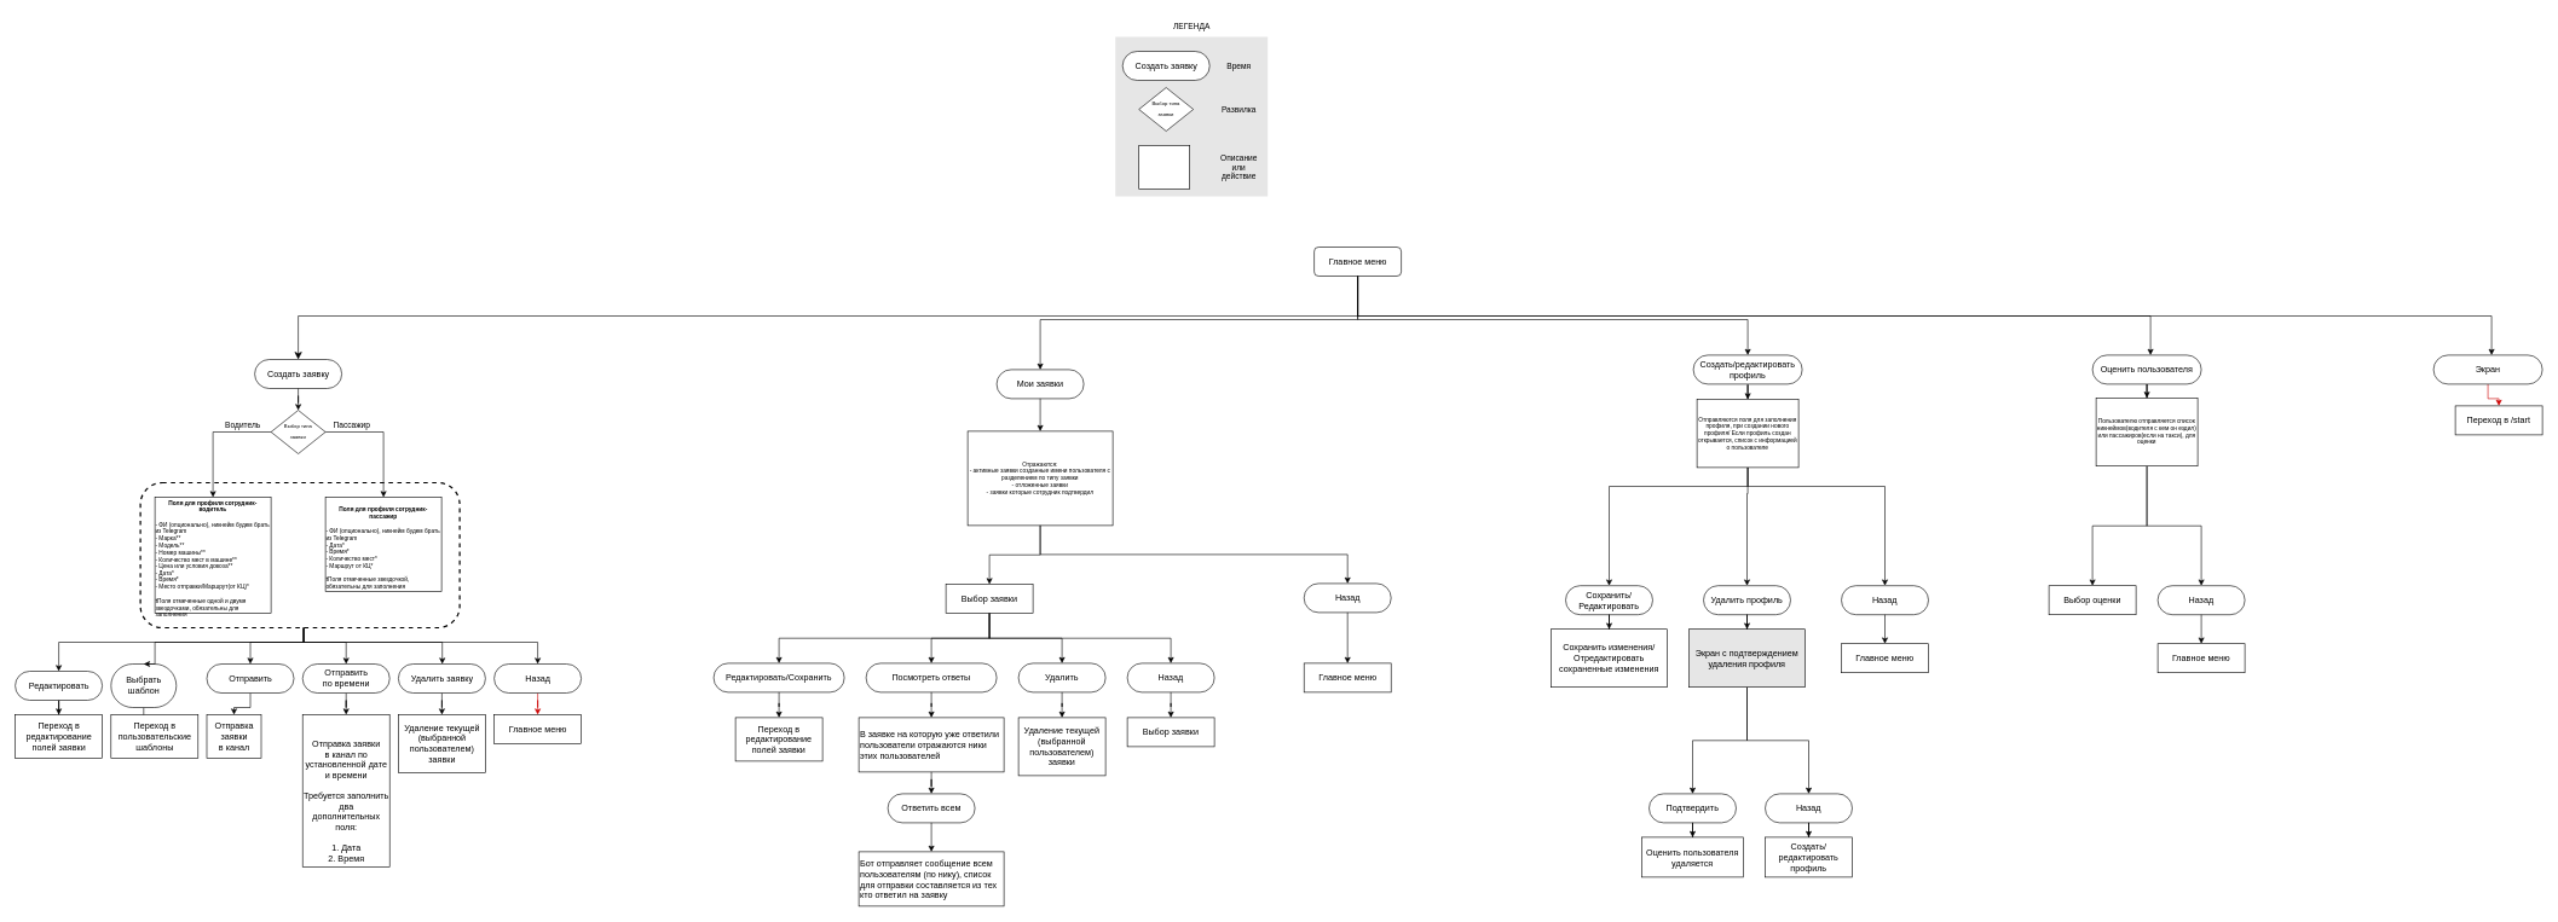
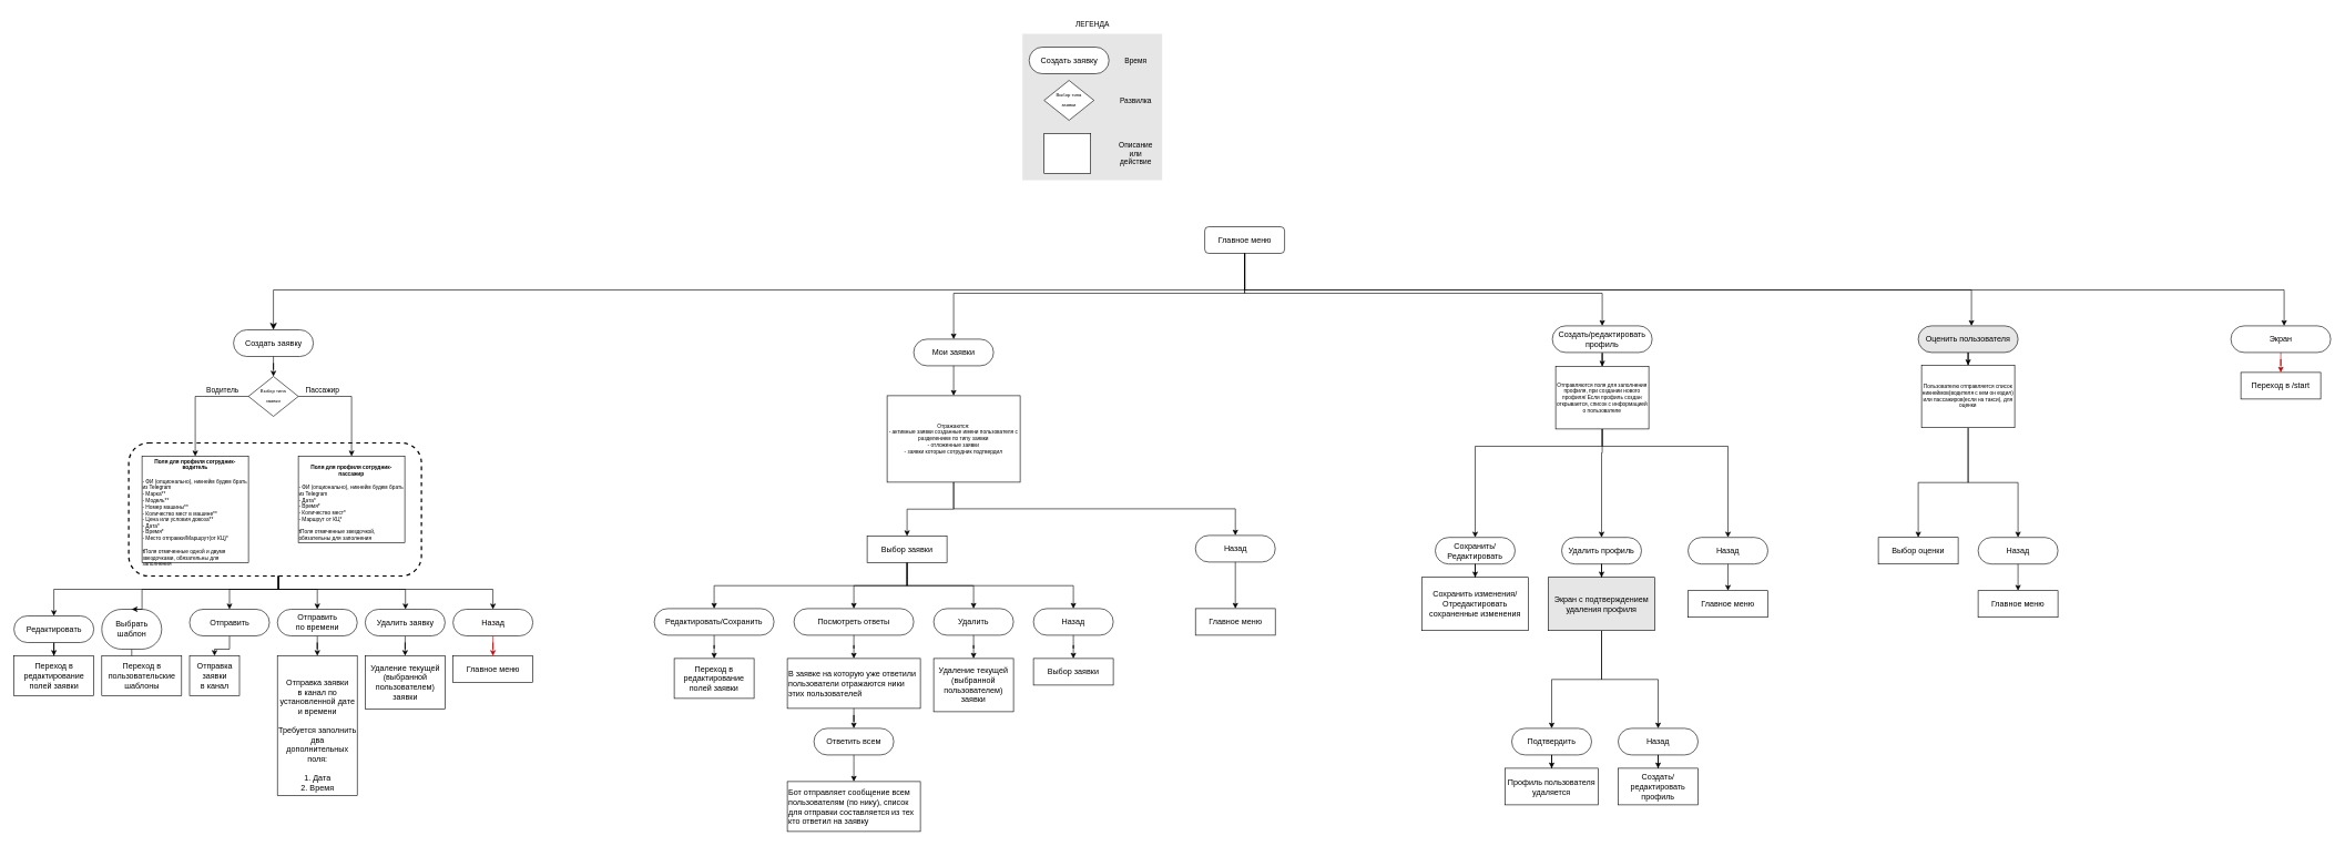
- <mxCell id="13" value="Оценить пользователя" style="rounded=1;whiteSpace=wrap;html=1;fontSize=12;glass=0;strokeWidth=1;shadow=0;arcSize=50;" parent="1" vertex="1"><mxGeometry x="2883" y="489" width="150" height="40" as="geometry" /></mxCell>
+ <mxCell id="13" value="Оценить пользователя" style="rounded=1;whiteSpace=wrap;html=1;fontSize=12;glass=0;strokeWidth=1;shadow=0;arcSize=50;fillColor=#e6e6e6;" parent="1" vertex="1"><mxGeometry x="2883" y="489" width="150" height="40" as="geometry" /></mxCell>
- <mxCell id="42" value="Переход в /start" style="rounded=1;whiteSpace=wrap;html=1;fontSize=12;glass=0;strokeWidth=1;shadow=0;arcSize=0;" parent="1" vertex="1"><mxGeometry x="3383" y="559" width="120" height="40" as="geometry" /></mxCell>
+ <mxCell id="42" value="Переход в /start" style="rounded=1;whiteSpace=wrap;html=1;fontSize=12;glass=0;strokeWidth=1;shadow=0;arcSize=0;" parent="1" vertex="1"><mxGeometry x="3368" y="559" width="120" height="40" as="geometry" /></mxCell>
- <mxCell id="99" value="Оценить пользователя удаляется" style="rounded=1;whiteSpace=wrap;html=1;fontSize=12;glass=0;strokeWidth=1;shadow=0;arcSize=0;" parent="97" vertex="1"><mxGeometry y="60" width="140" height="55" as="geometry" /></mxCell>
+ <mxCell id="99" value="Профиль пользователя удаляется" style="rounded=1;whiteSpace=wrap;html=1;fontSize=12;glass=0;strokeWidth=1;shadow=0;arcSize=0;" parent="97" vertex="1"><mxGeometry y="60" width="140" height="55" as="geometry" /></mxCell>
